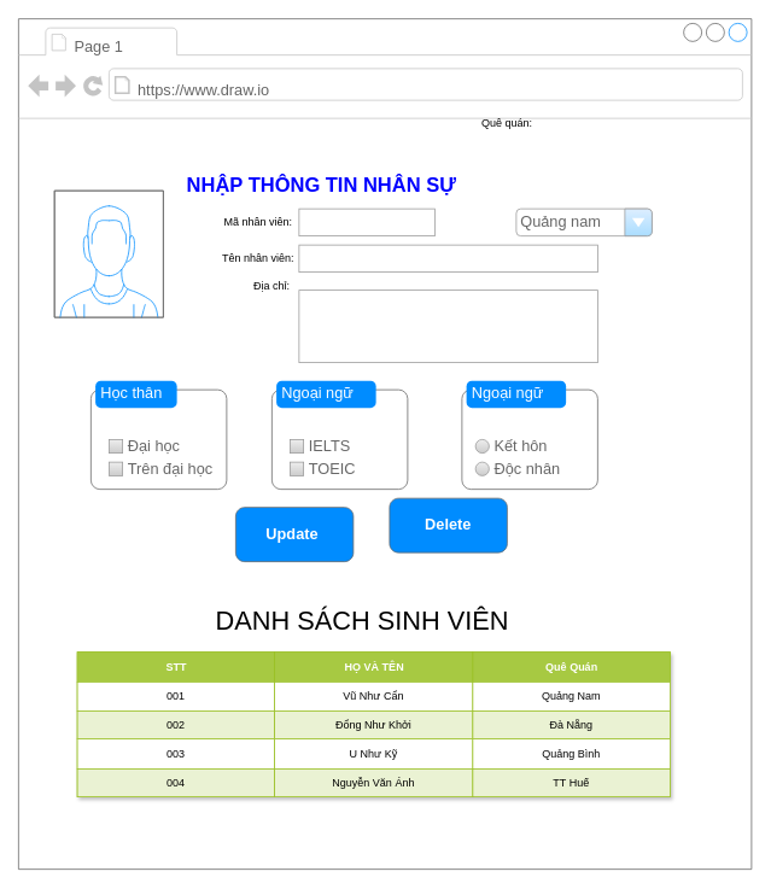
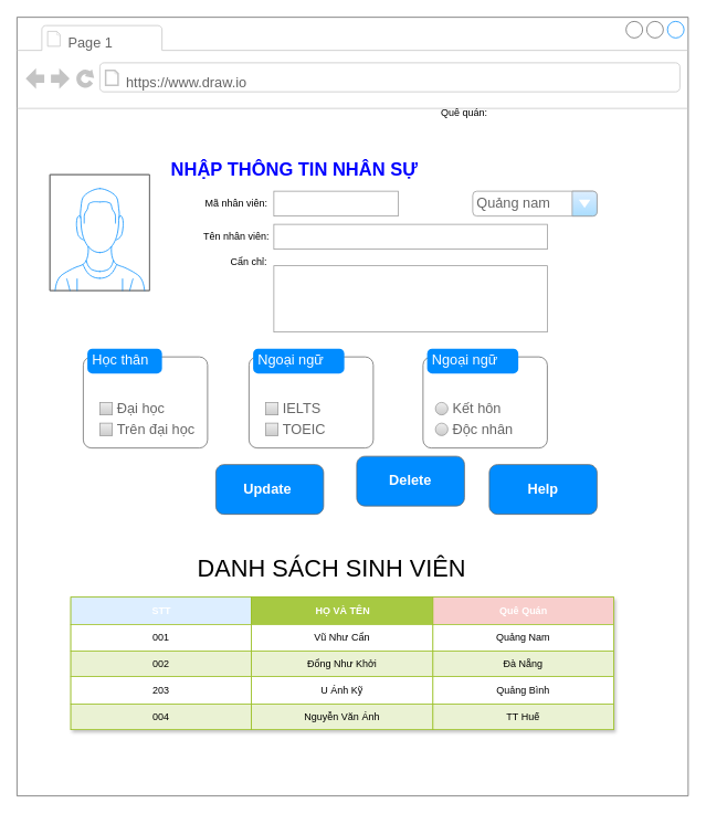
- <mxCell id="9" value="Địa chỉ:" style="text;html=1;align=center;verticalAlign=middle;whiteSpace=wrap;rounded=0;" vertex="1" parent="2"><mxGeometry x="250" y="280" width="60" height="30" as="geometry" /></mxCell>
+ <mxCell id="9" value="Cẩn chỉ:" style="text;html=1;align=center;verticalAlign=middle;whiteSpace=wrap;rounded=0;" vertex="1" parent="2"><mxGeometry x="250" y="280" width="60" height="30" as="geometry" /></mxCell>
+ <mxCell id="28" value="Help" style="strokeWidth=1;shadow=0;dashed=0;align=center;html=1;shape=mxgraph.mockup.buttons.button;strokeColor=#666666;fontColor=#ffffff;mainText=;buttonStyle=round;fontSize=17;fontStyle=1;fillColor=#008cff;whiteSpace=wrap;" vertex="1" parent="2"><mxGeometry x="570" y="540" width="130" height="60" as="geometry" /></mxCell>
- <mxCell id="32" value="STT" style="connectable=0;recursiveResize=0;strokeColor=inherit;fillColor=#A7C942;align=center;fontStyle=1;fontColor=#FFFFFF;html=1;" vertex="1" parent="31"><mxGeometry width="218" height="33" as="geometry"><mxRectangle width="218" height="33" as="alternateBounds" /></mxGeometry></mxCell>
+ <mxCell id="32" value="STT" style="connectable=0;recursiveResize=0;strokeColor=inherit;fillColor=#ddeeff;align=center;fontStyle=1;fontColor=#FFFFFF;html=1;" vertex="1" parent="31"><mxGeometry width="218" height="33" as="geometry"><mxRectangle width="218" height="33" as="alternateBounds" /></mxGeometry></mxCell>
- <mxCell id="34" value="Quê Quán" style="connectable=0;recursiveResize=0;strokeColor=inherit;fillColor=#A7C942;align=center;fontStyle=1;fontColor=#FFFFFF;html=1;" vertex="1" parent="31"><mxGeometry x="437" width="218" height="33" as="geometry"><mxRectangle width="218" height="33" as="alternateBounds" /></mxGeometry></mxCell>
+ <mxCell id="34" value="Quê Quán" style="connectable=0;recursiveResize=0;strokeColor=inherit;fillColor=#f8cecc;align=center;fontStyle=1;fontColor=#FFFFFF;html=1;" vertex="1" parent="31"><mxGeometry x="437" width="218" height="33" as="geometry"><mxRectangle width="218" height="33" as="alternateBounds" /></mxGeometry></mxCell>
- <mxCell id="44" value="003" style="connectable=0;recursiveResize=0;strokeColor=inherit;fillColor=inherit;fontStyle=0;align=center;whiteSpace=wrap;html=1;" vertex="1" parent="43"><mxGeometry width="218" height="33" as="geometry"><mxRectangle width="218" height="33" as="alternateBounds" /></mxGeometry></mxCell>
+ <mxCell id="44" value="203" style="connectable=0;recursiveResize=0;strokeColor=inherit;fillColor=inherit;fontStyle=0;align=center;whiteSpace=wrap;html=1;" vertex="1" parent="43"><mxGeometry width="218" height="33" as="geometry"><mxRectangle width="218" height="33" as="alternateBounds" /></mxGeometry></mxCell>
- <mxCell id="45" value="U Như Kỹ" style="connectable=0;recursiveResize=0;strokeColor=inherit;fillColor=inherit;fontStyle=0;align=center;whiteSpace=wrap;html=1;" vertex="1" parent="43"><mxGeometry x="218" width="219" height="33" as="geometry"><mxRectangle width="219" height="33" as="alternateBounds" /></mxGeometry></mxCell>
+ <mxCell id="45" value="U Ánh Kỹ" style="connectable=0;recursiveResize=0;strokeColor=inherit;fillColor=inherit;fontStyle=0;align=center;whiteSpace=wrap;html=1;" vertex="1" parent="43"><mxGeometry x="218" width="219" height="33" as="geometry"><mxRectangle width="219" height="33" as="alternateBounds" /></mxGeometry></mxCell>
